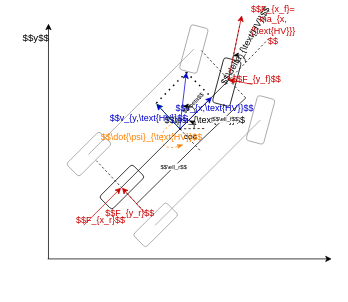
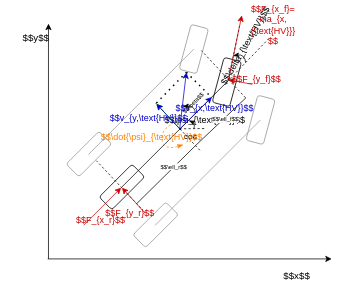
+ <mxCell id="50" value="&lt;font style=&quot;font-size: 13px;&quot;&gt;$$x$$&lt;/font&gt;" style="text;html=1;align=center;verticalAlign=middle;resizable=0;points=[];autosize=1;strokeColor=none;fillColor=none;fontSize=8;fontColor=#000000;" vertex="1" parent="1"><mxGeometry x="368" y="352" width="54" height="29" as="geometry" /></mxCell>
